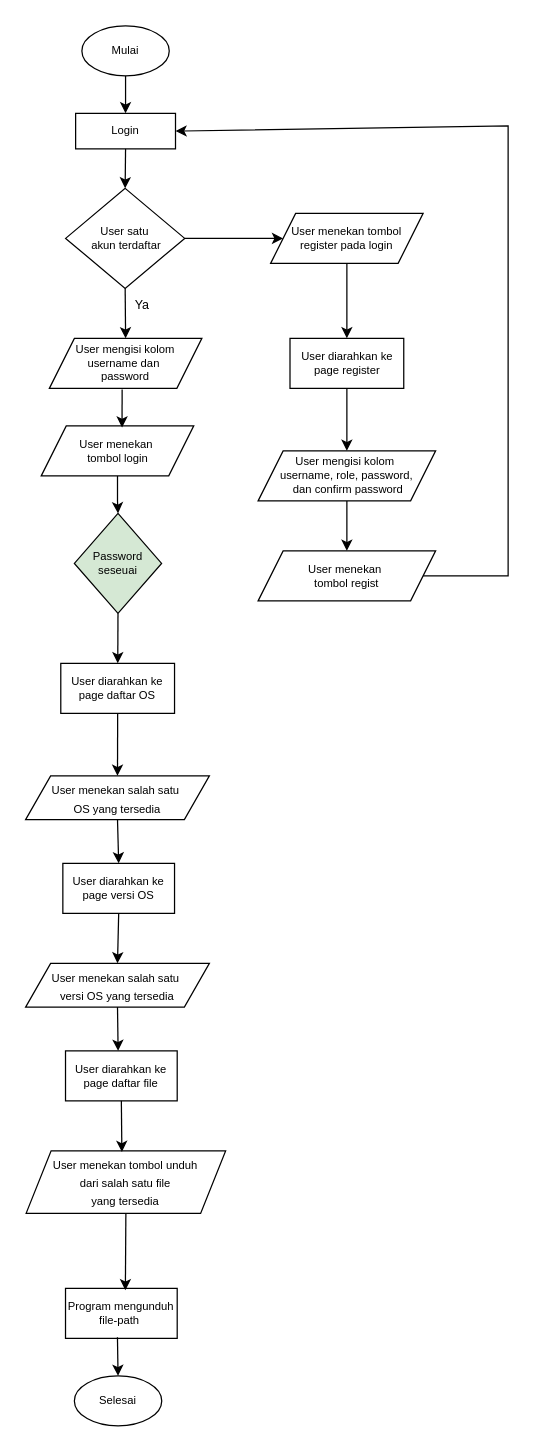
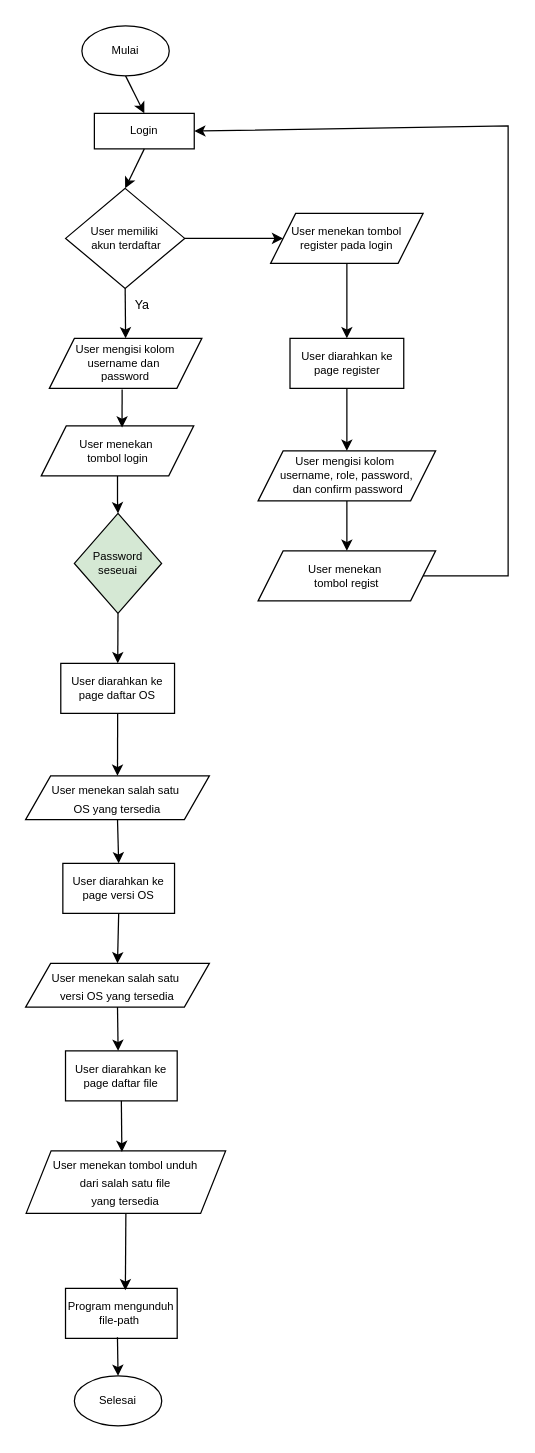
- <mxCell id="3" value="Login" style="rounded=0;whiteSpace=wrap;html=1;fontSize=9;container=0;" parent="1" vertex="1"><mxGeometry x="60" y="90" width="79.9" height="28.4" as="geometry" /></mxCell>
+ <mxCell id="3" value="Login" style="rounded=0;whiteSpace=wrap;html=1;fontSize=9;container=0;" parent="1" vertex="1"><mxGeometry x="75" y="90" width="79.9" height="28.4" as="geometry" /></mxCell>
- <mxCell id="4" value="User satu&lt;div&gt;&amp;nbsp;akun terdaftar&lt;/div&gt;" style="rhombus;whiteSpace=wrap;html=1;fontSize=9;container=0;" parent="1" vertex="1"><mxGeometry x="52" y="150" width="95.26" height="80" as="geometry" /></mxCell>
+ <mxCell id="4" value="User memiliki&lt;div&gt;&amp;nbsp;akun terdaftar&lt;/div&gt;" style="rhombus;whiteSpace=wrap;html=1;fontSize=9;container=0;" parent="1" vertex="1"><mxGeometry x="52" y="150" width="95.26" height="80" as="geometry" /></mxCell>
